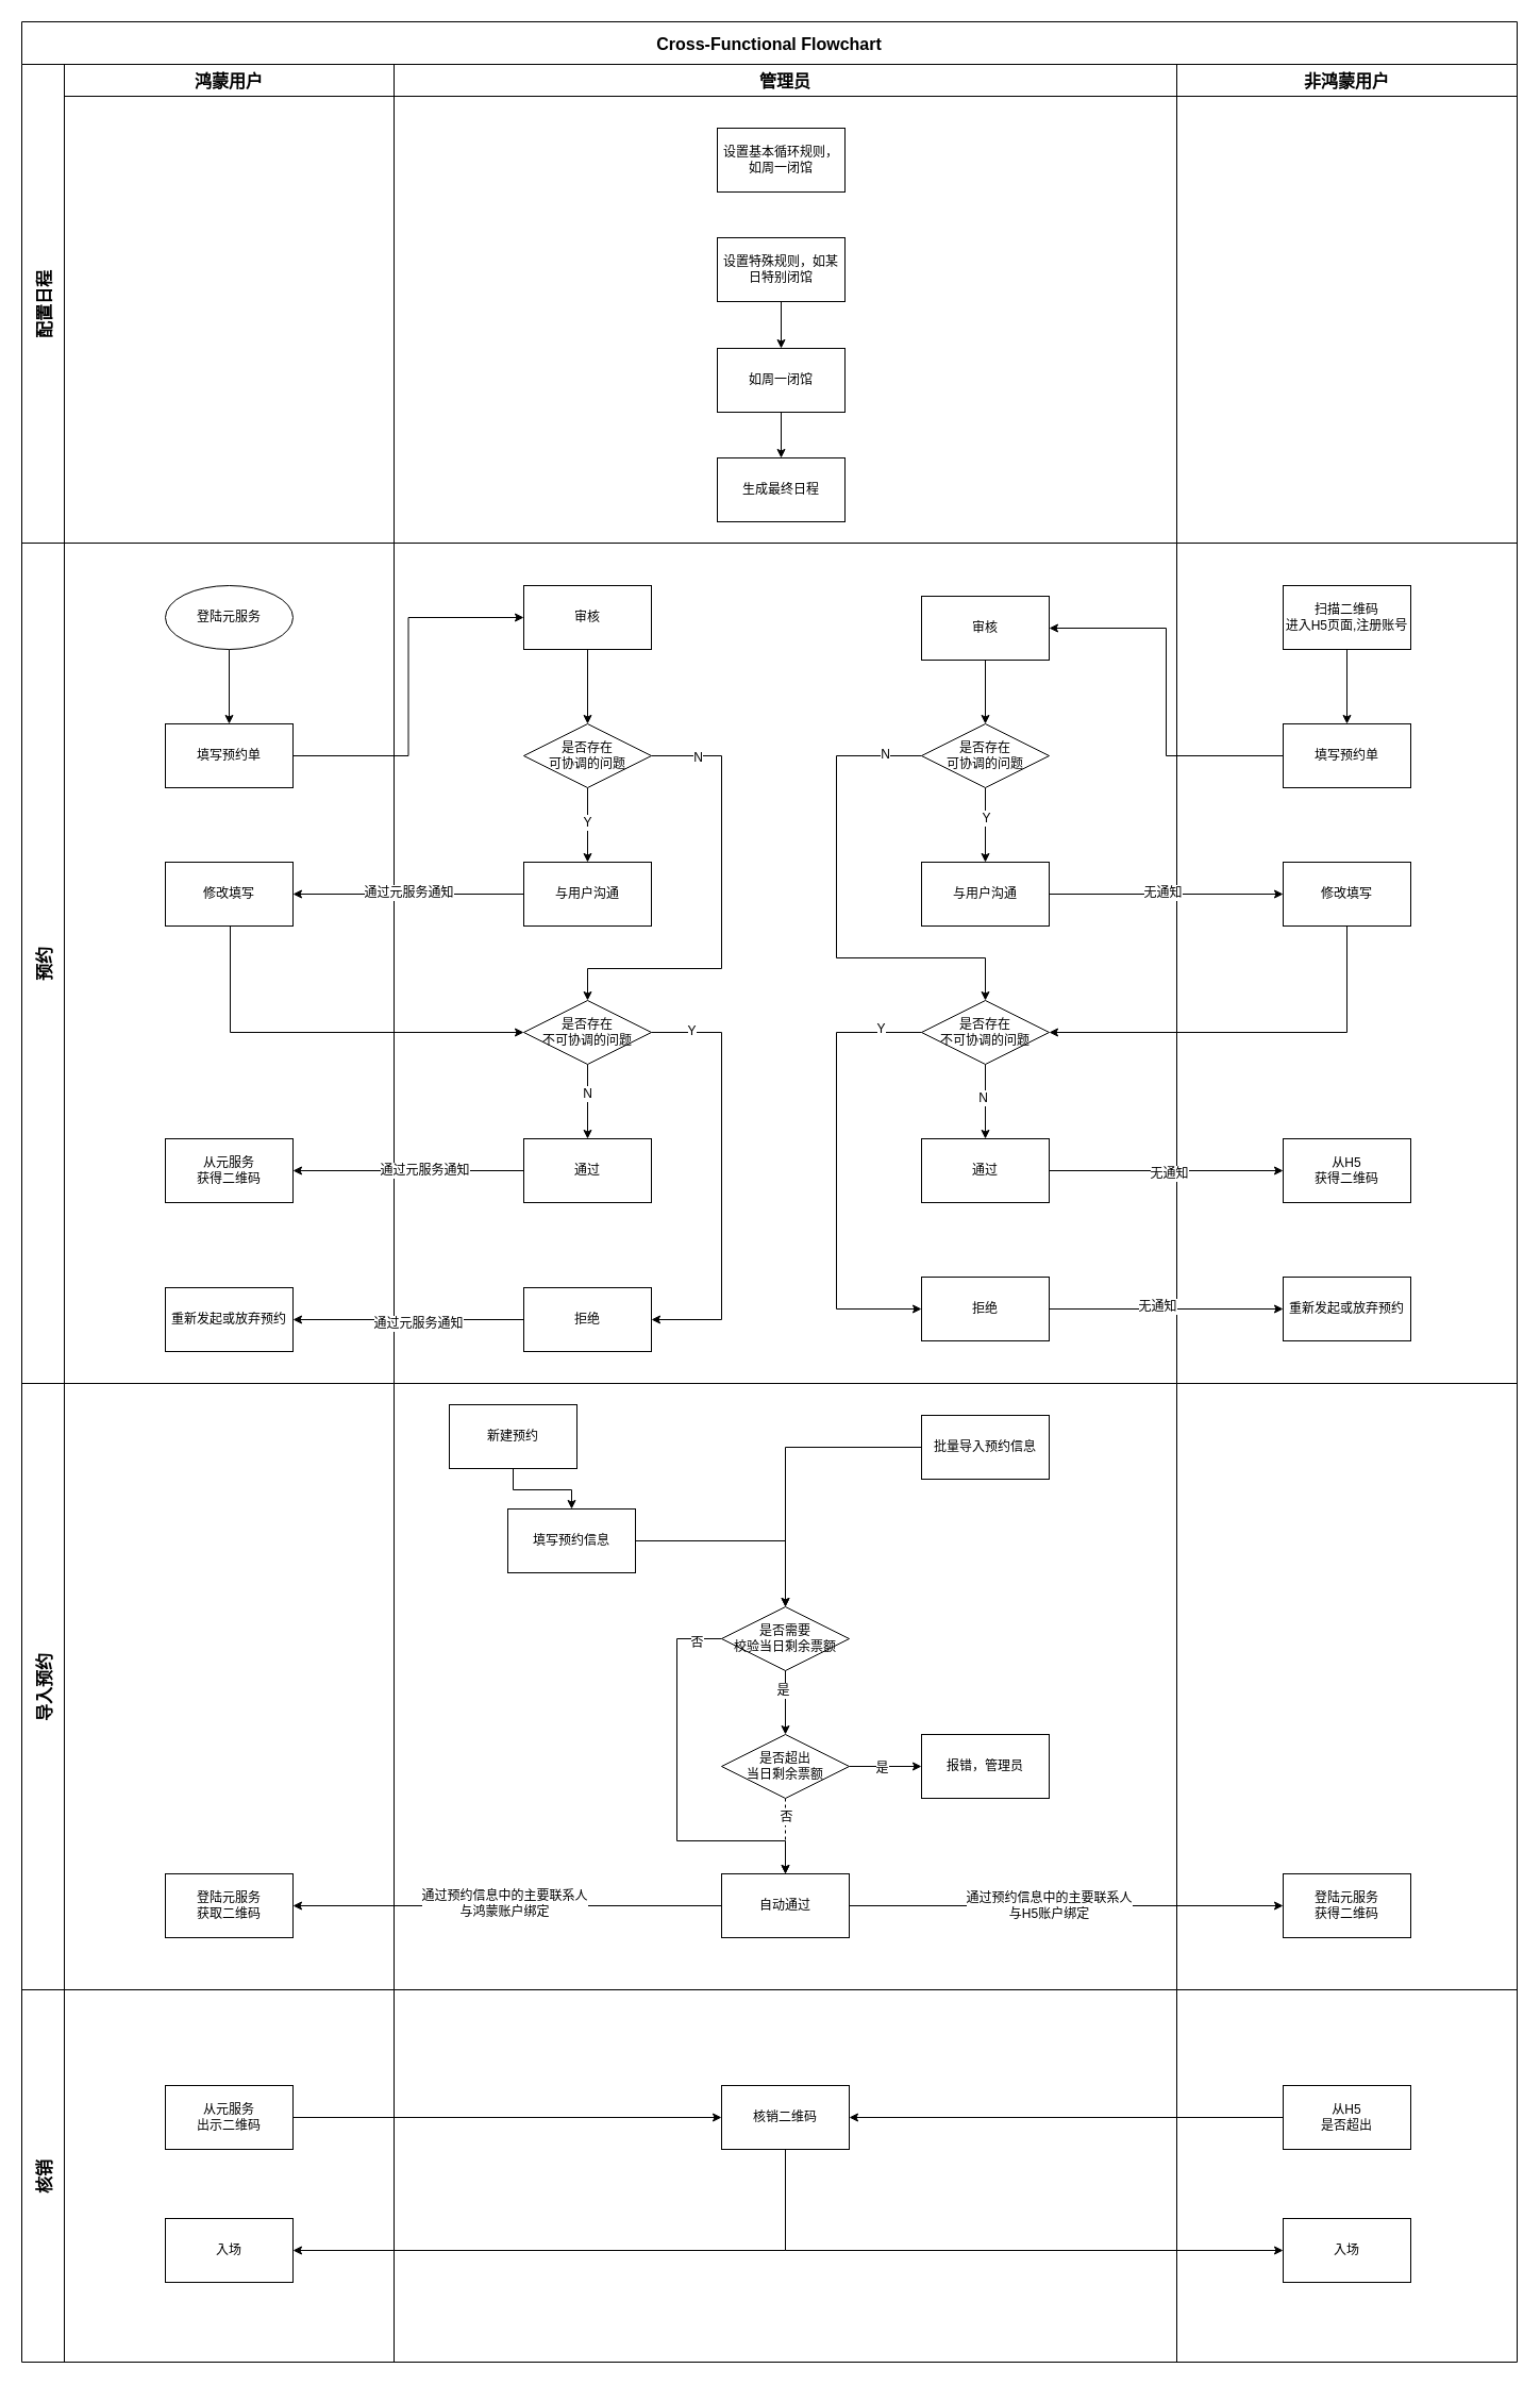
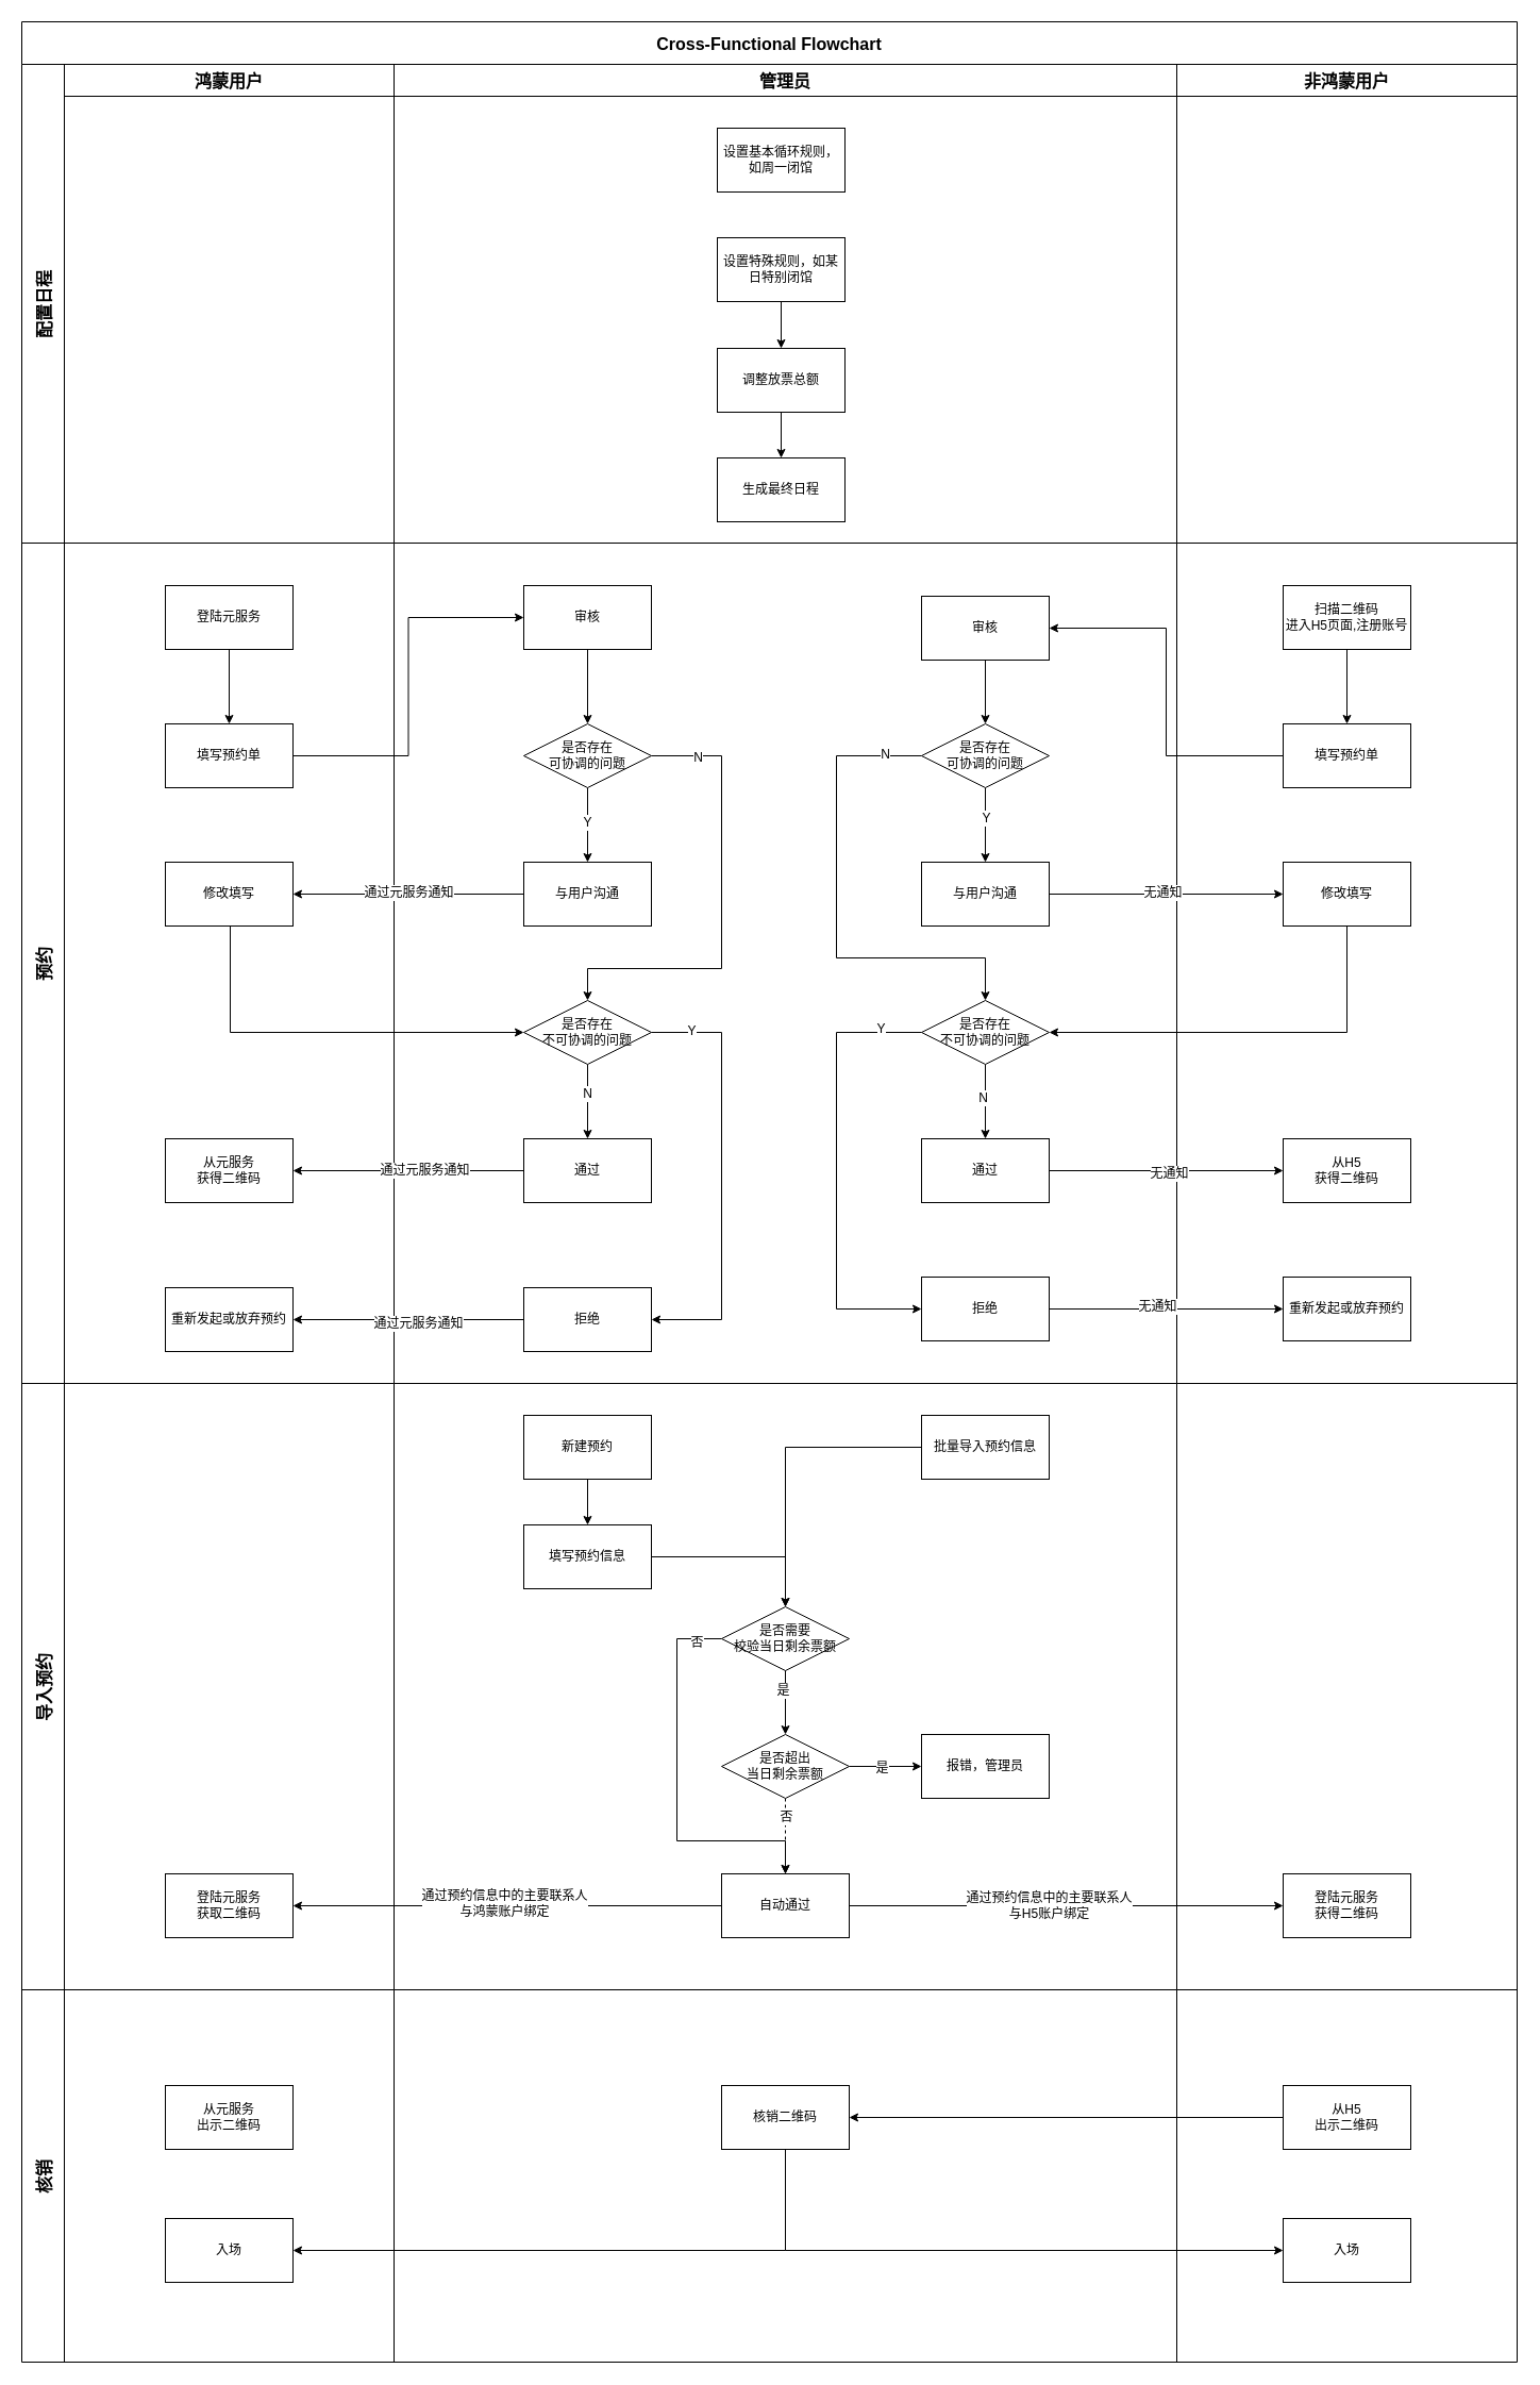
- <mxCell id="10" value="如周一闭馆" style="whiteSpace=wrap;html=1;rounded=0;" vertex="1" parent="5"><mxGeometry x="304" y="267" width="120" height="60" as="geometry" /></mxCell>
+ <mxCell id="10" value="调整放票总额" style="whiteSpace=wrap;html=1;rounded=0;" vertex="1" parent="5"><mxGeometry x="304" y="267" width="120" height="60" as="geometry" /></mxCell>
- <mxCell id="16" value="登陆元服务" style="ellipse;whiteSpace=wrap;html=1;" vertex="1" parent="14"><mxGeometry x="95" y="40" width="120" height="60" as="geometry" /></mxCell>
+ <mxCell id="16" value="登陆元服务" style="whiteSpace=wrap;html=1;rounded=0;" vertex="1" parent="14"><mxGeometry x="95" y="40" width="120" height="60" as="geometry" /></mxCell>
- <mxCell id="80" value="新建预约" style="rounded=0;whiteSpace=wrap;html=1;strokeColor=default;align=center;verticalAlign=middle;fontFamily=Helvetica;fontSize=12;fontColor=default;fillColor=default;" vertex="1" parent="78"><mxGeometry x="52" y="20" width="120" height="60" as="geometry" /></mxCell>
+ <mxCell id="80" value="新建预约" style="rounded=0;whiteSpace=wrap;html=1;strokeColor=default;align=center;verticalAlign=middle;fontFamily=Helvetica;fontSize=12;fontColor=default;fillColor=default;" vertex="1" parent="78"><mxGeometry x="122" y="30" width="120" height="60" as="geometry" /></mxCell>
- <mxCell id="82" value="填写预约信息" style="whiteSpace=wrap;html=1;rounded=0;" vertex="1" parent="78"><mxGeometry x="107" y="118" width="120" height="60" as="geometry" /></mxCell>
+ <mxCell id="82" value="填写预约信息" style="whiteSpace=wrap;html=1;rounded=0;" vertex="1" parent="78"><mxGeometry x="122" y="133" width="120" height="60" as="geometry" /></mxCell>
- <mxCell id="111" style="edgeStyle=orthogonalEdgeStyle;rounded=0;orthogonalLoop=1;jettySize=auto;html=1;exitX=1;exitY=0.5;exitDx=0;exitDy=0;fontFamily=Helvetica;fontSize=12;fontColor=default;" edge="1" parent="105" source="106" target="108"><mxGeometry relative="1" as="geometry" /></mxCell>
- <mxCell id="109" value="从H5&lt;br&gt;是否超出" style="whiteSpace=wrap;html=1;rounded=0;" vertex="1" parent="105"><mxGeometry x="836" y="90" width="120" height="60" as="geometry" /></mxCell>
+ <mxCell id="109" value="从H5&lt;br&gt;出示二维码" style="whiteSpace=wrap;html=1;rounded=0;" vertex="1" parent="105"><mxGeometry x="836" y="90" width="120" height="60" as="geometry" /></mxCell>
